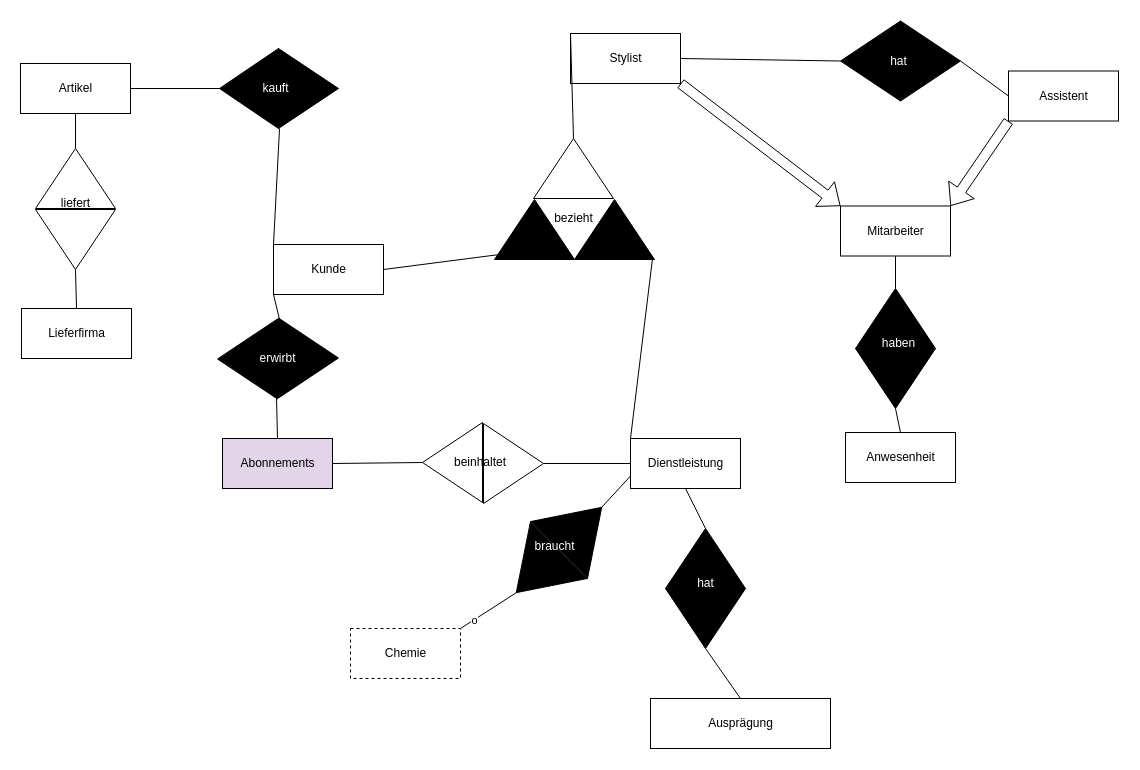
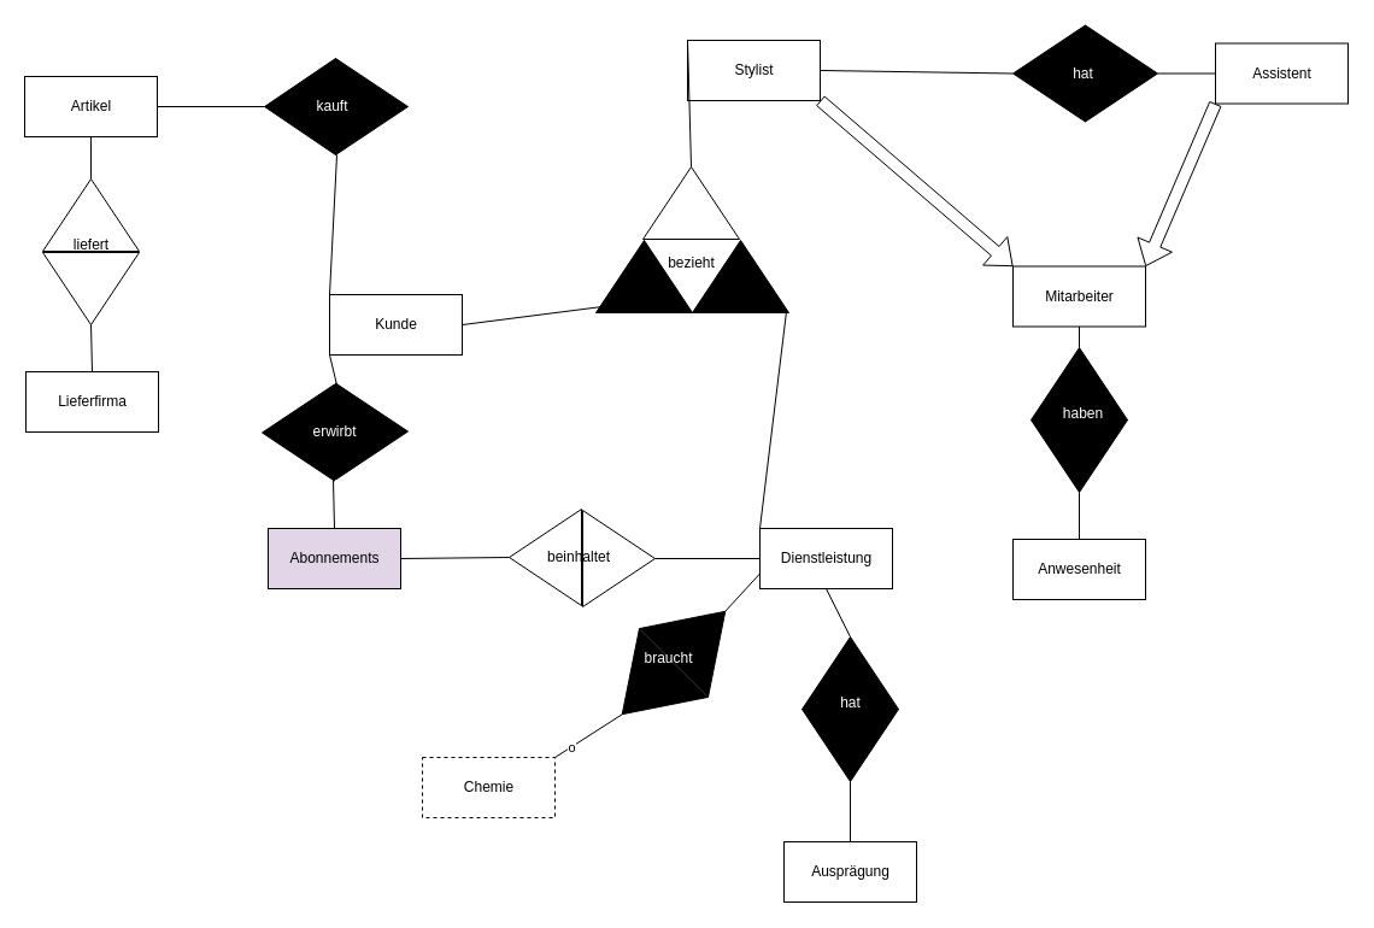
- <mxCell id="8" value="Assistent" style="html=1;" vertex="1" parent="1"><mxGeometry x="1008" y="70.5" width="110" height="50" as="geometry" /></mxCell>
+ <mxCell id="8" value="Assistent" style="html=1;" vertex="1" parent="1"><mxGeometry x="1008" y="35.5" width="110" height="50" as="geometry" /></mxCell>
- <mxCell id="5" value="Mitarbeiter" style="html=1;" vertex="1" parent="1"><mxGeometry x="840" y="205.5" width="110" height="50" as="geometry" /></mxCell>
+ <mxCell id="5" value="Mitarbeiter" style="html=1;" vertex="1" parent="1"><mxGeometry x="840" y="220.5" width="110" height="50" as="geometry" /></mxCell>
- <mxCell id="44" value="Anwesenheit" style="html=1;" vertex="1" parent="1"><mxGeometry x="845" y="432" width="110" height="50" as="geometry" /></mxCell>
+ <mxCell id="44" value="Anwesenheit" style="html=1;" vertex="1" parent="1"><mxGeometry x="840" y="447" width="110" height="50" as="geometry" /></mxCell>
- <mxCell id="49" value="Ausprägung" style="html=1;" vertex="1" parent="1"><mxGeometry x="650" y="698" width="180" height="50" as="geometry" /></mxCell>
+ <mxCell id="49" value="Ausprägung" style="html=1;" vertex="1" parent="1"><mxGeometry x="650" y="698" width="110" height="50" as="geometry" /></mxCell>
